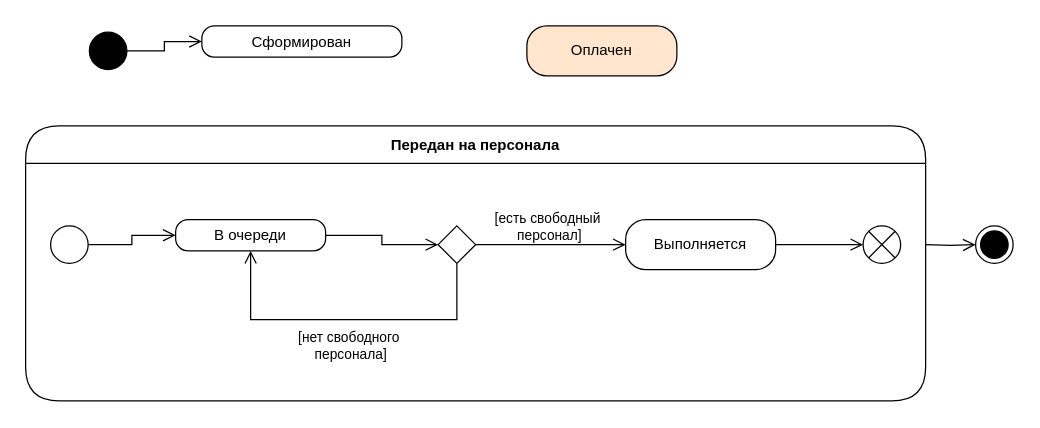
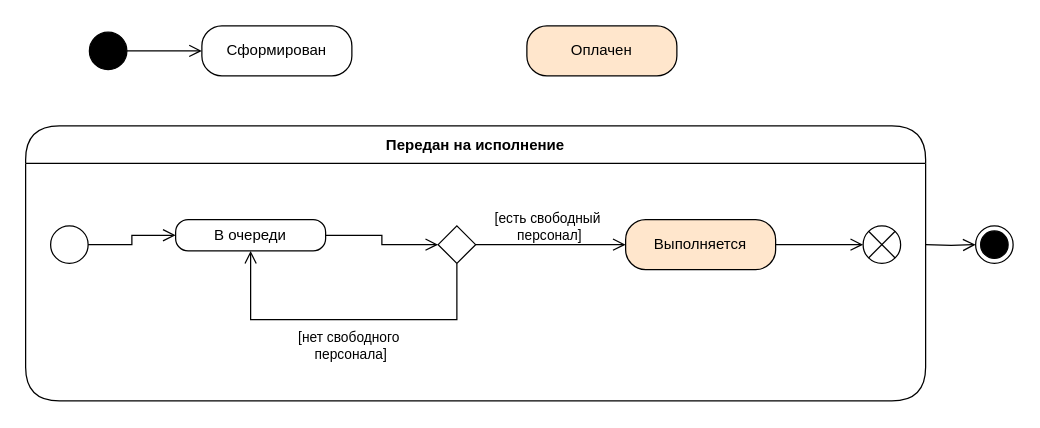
- <mxCell id="2" value="Сформирован" style="rounded=1;whiteSpace=wrap;html=1;arcSize=40;fontColor=#000000;fillColor=#FFFFFF;strokeColor=#000000;" parent="1" vertex="1"><mxGeometry x="161" y="20" width="160" height="25" as="geometry" /></mxCell>
+ <mxCell id="2" value="Сформирован" style="rounded=1;whiteSpace=wrap;html=1;arcSize=40;fontColor=#000000;fillColor=#FFFFFF;strokeColor=#000000;" parent="1" vertex="1"><mxGeometry x="161" y="20" width="120" height="40" as="geometry" /></mxCell>
- <mxCell id="5" value="Передан на персонала" style="swimlane;fontStyle=1;align=center;verticalAlign=middle;childLayout=stackLayout;horizontal=1;startSize=30;horizontalStack=0;resizeParent=0;resizeLast=1;container=0;fontColor=#000000;collapsible=0;rounded=1;arcSize=30;strokeColor=#000000;fillColor=#ffffff;swimlaneFillColor=#ffffff;dropTarget=0;" parent="1" vertex="1"><mxGeometry x="20" y="100" width="720" height="220" as="geometry" /></mxCell>
+ <mxCell id="5" value="Передан на исполнение" style="swimlane;fontStyle=1;align=center;verticalAlign=middle;childLayout=stackLayout;horizontal=1;startSize=30;horizontalStack=0;resizeParent=0;resizeLast=1;container=0;fontColor=#000000;collapsible=0;rounded=1;arcSize=30;strokeColor=#000000;fillColor=#ffffff;swimlaneFillColor=#ffffff;dropTarget=0;" parent="1" vertex="1"><mxGeometry x="20" y="100" width="720" height="220" as="geometry" /></mxCell>
- <mxCell id="12" value="Выполняется" style="rounded=1;whiteSpace=wrap;html=1;arcSize=40;fontColor=#000000;fillColor=#FFFFFF;strokeColor=#000000;" parent="1" vertex="1"><mxGeometry x="500" y="175" width="120" height="40" as="geometry" /></mxCell>
+ <mxCell id="12" value="Выполняется" style="rounded=1;whiteSpace=wrap;html=1;arcSize=40;fontColor=#000000;fillColor=#ffe6cc;strokeColor=#000000;" parent="1" vertex="1"><mxGeometry x="500" y="175" width="120" height="40" as="geometry" /></mxCell>
